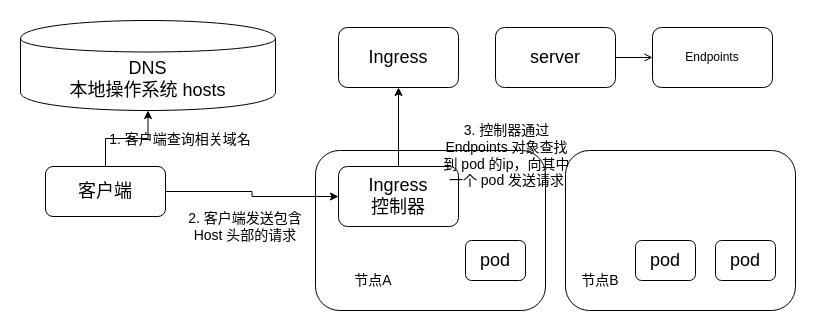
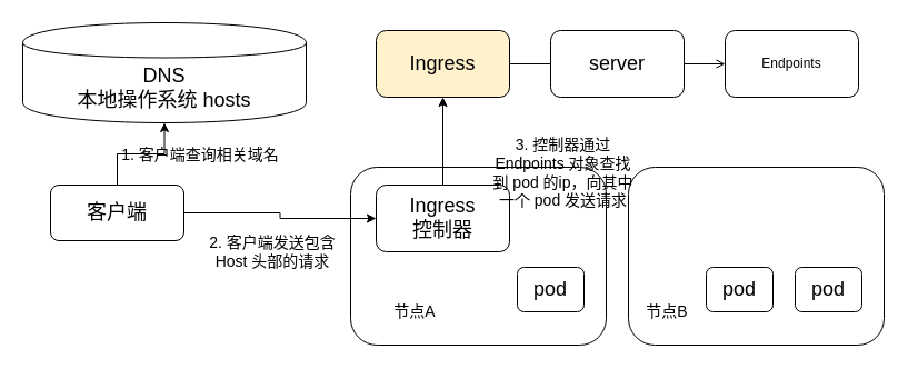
- <mxCell id="17" value="&lt;font style=&quot;font-size: 18px&quot;&gt;Ingress&lt;/font&gt;" style="rounded=1;whiteSpace=wrap;html=1;" vertex="1" parent="1"><mxGeometry x="338" y="27" width="120" height="60" as="geometry" /></mxCell>
+ <mxCell id="17" value="&lt;font style=&quot;font-size: 18px&quot;&gt;Ingress&lt;/font&gt;" style="rounded=1;whiteSpace=wrap;html=1;fillColor=#fff2cc;" vertex="1" parent="1"><mxGeometry x="338" y="27" width="120" height="60" as="geometry" /></mxCell>
+ <mxCell id="20" value="" style="endArrow=none;html=1;exitX=1;exitY=0.5;exitDx=0;exitDy=0;" edge="1" parent="1" source="17" target="18"><mxGeometry width="50" height="50" relative="1" as="geometry"><mxPoint x="505" y="0" as="sourcePoint" /><mxPoint x="555" y="-50" as="targetPoint" /></mxGeometry></mxCell>
